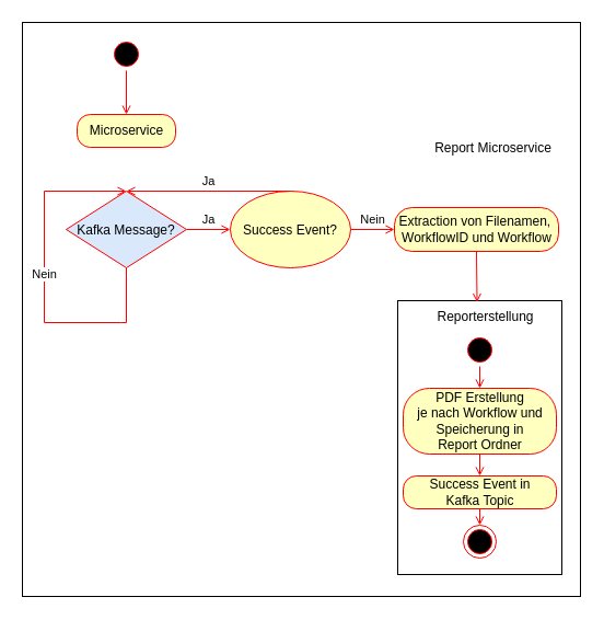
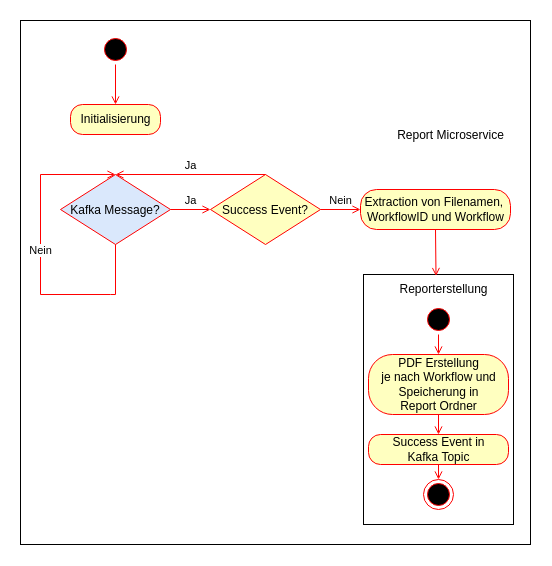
- <mxCell id="6" value="Microservice" style="html=1;fillColor=#ffffc0;strokeColor=#ff0000;fontColor=#000000;rounded=1;arcSize=40;" parent="1" vertex="1"><mxGeometry x="70" y="104" width="90" height="30" as="geometry" /></mxCell>
+ <mxCell id="6" value="Initialisierung" style="html=1;fillColor=#ffffc0;strokeColor=#ff0000;fontColor=#000000;rounded=1;arcSize=40;" parent="1" vertex="1"><mxGeometry x="70" y="104" width="90" height="30" as="geometry" /></mxCell>
- <mxCell id="17" value="Success Event?" style="ellipse;fillColor=#ffffc0;strokeColor=#ff0000;fontColor=#000000;arcSize=40;" parent="1" vertex="1"><mxGeometry x="210" y="174" width="110" height="70" as="geometry" /></mxCell>
+ <mxCell id="17" value="Success Event?" style="rhombus;fillColor=#ffffc0;strokeColor=#ff0000;fontColor=#000000;rounded=0;arcSize=40;" parent="1" vertex="1"><mxGeometry x="210" y="174" width="110" height="70" as="geometry" /></mxCell>
